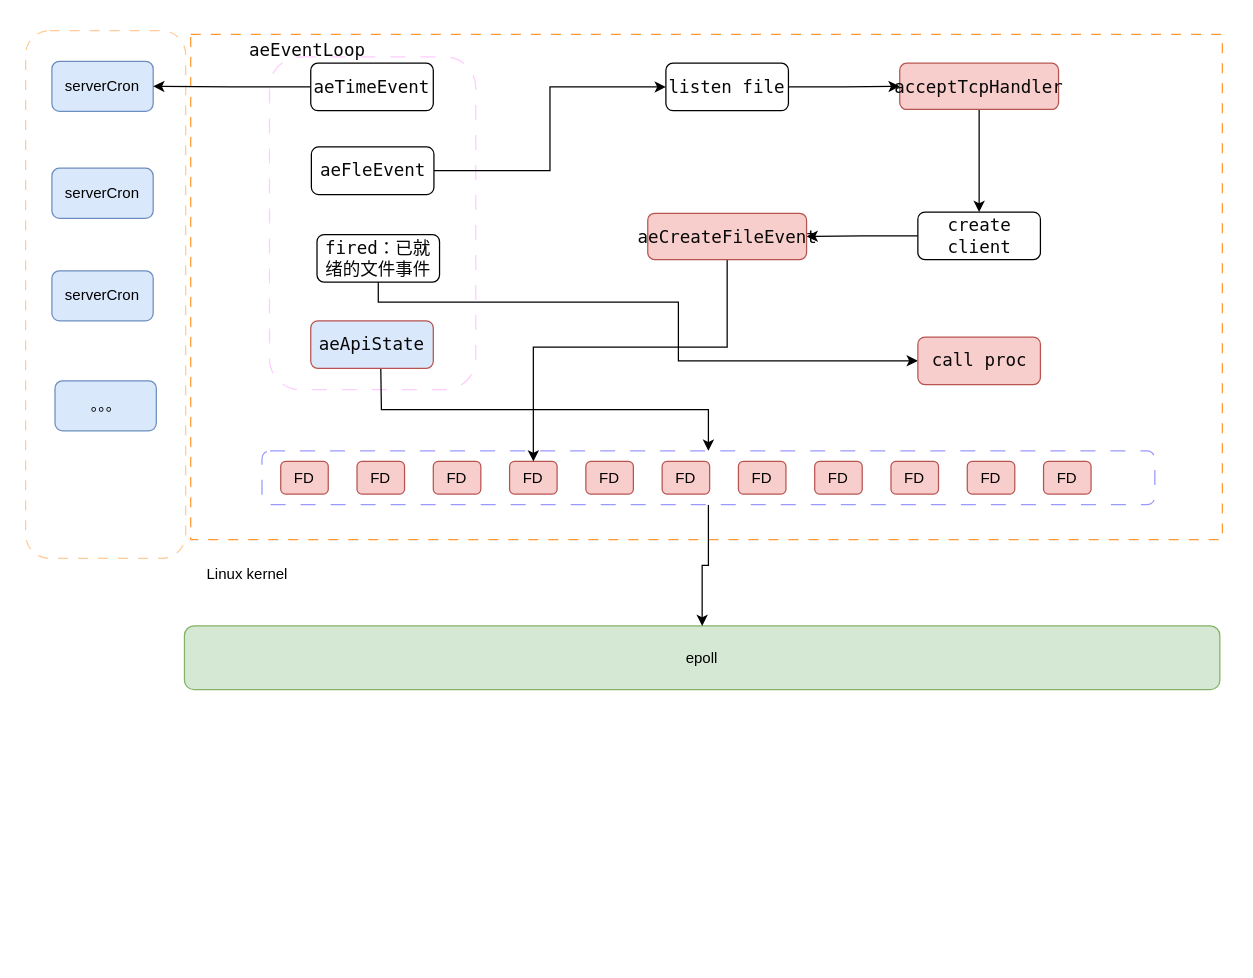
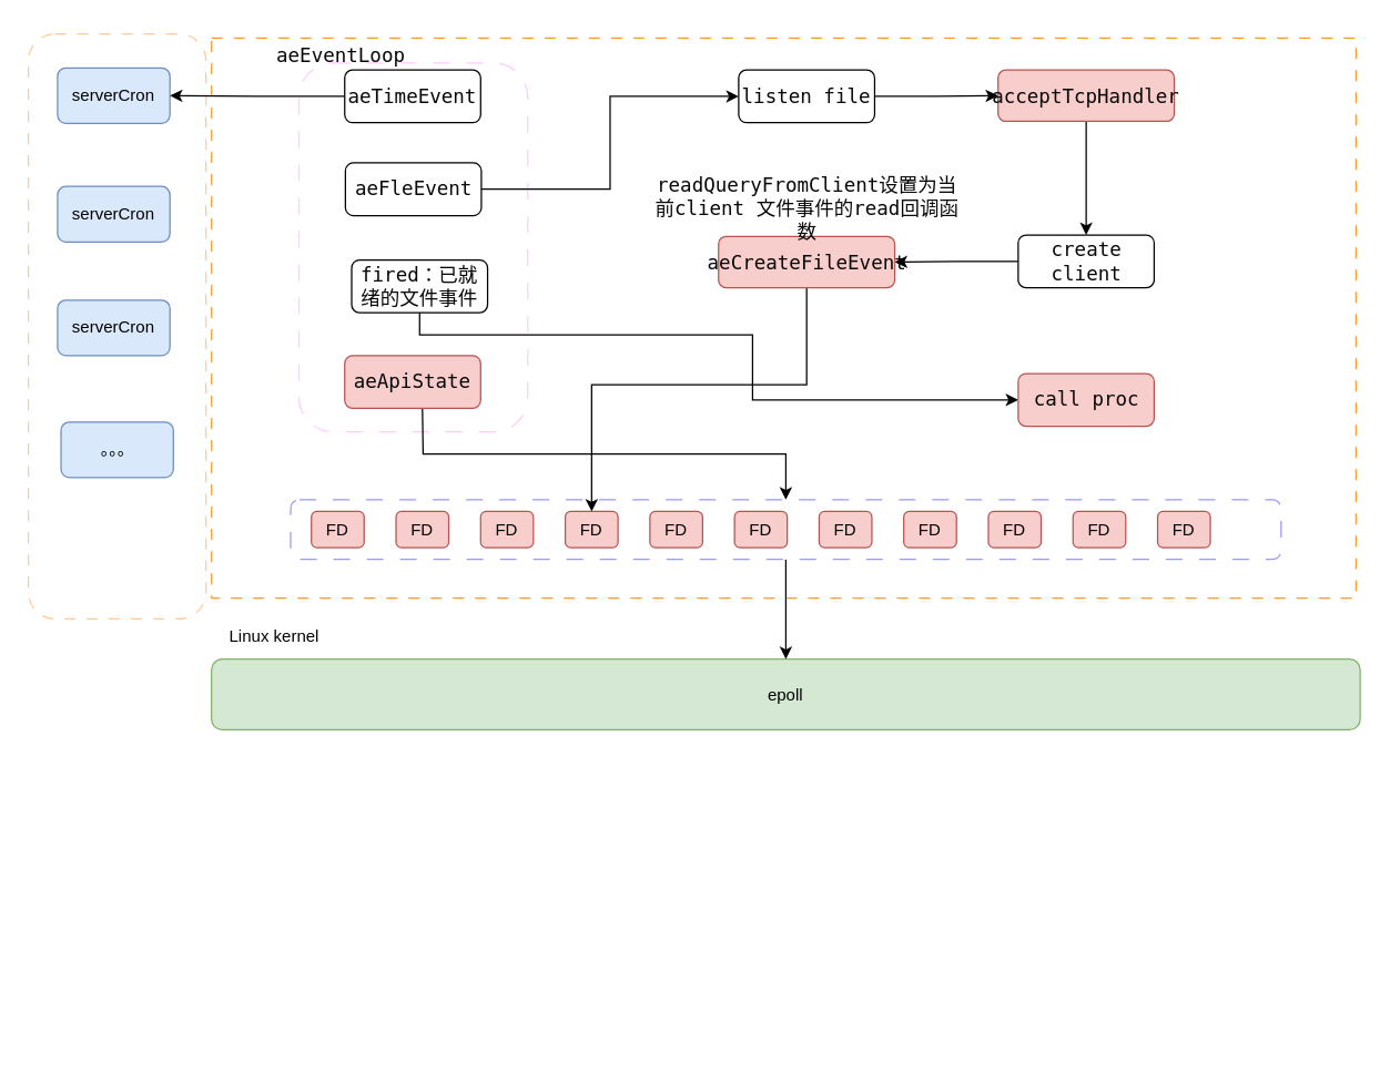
+ <mxCell id="41" value="&lt;div style=&quot;color: rgb(8, 8, 8); font-family: &amp;quot;JetBrains Mono&amp;quot;, monospace; font-size: 10.5pt;&quot;&gt;readQueryFromClient设置为当前client 文件事件的read回调函数&lt;/div&gt;" style="text;html=1;strokeColor=none;fillColor=none;align=center;verticalAlign=middle;whiteSpace=wrap;rounded=0;" vertex="1" parent="1"><mxGeometry x="467.5" y="138" width="227" height="23" as="geometry" /></mxCell>
- <mxCell id="31" value="&lt;div style=&quot;color: rgb(8, 8, 8); font-family: &amp;quot;JetBrains Mono&amp;quot;, monospace; font-size: 10.5pt;&quot;&gt;aeApiState&lt;br&gt;&lt;/div&gt;" style="rounded=1;whiteSpace=wrap;html=1;fillColor=#dae8fc;strokeColor=#b85450;" vertex="1" parent="1"><mxGeometry x="248" y="256" width="98" height="38" as="geometry" /></mxCell>
+ <mxCell id="31" value="&lt;div style=&quot;color: rgb(8, 8, 8); font-family: &amp;quot;JetBrains Mono&amp;quot;, monospace; font-size: 10.5pt;&quot;&gt;aeApiState&lt;br&gt;&lt;/div&gt;" style="rounded=1;whiteSpace=wrap;html=1;fillColor=#f8cecc;strokeColor=#b85450;" vertex="1" parent="1"><mxGeometry x="248" y="256" width="98" height="38" as="geometry" /></mxCell>
- <mxCell id="8" value="epoll" style="rounded=1;whiteSpace=wrap;html=1;fillColor=#d5e8d4;strokeColor=#82b366;" parent="1" vertex="1"><mxGeometry x="147" y="500" width="828" height="51" as="geometry" /></mxCell>
+ <mxCell id="8" value="epoll" style="rounded=1;whiteSpace=wrap;html=1;fillColor=#d5e8d4;strokeColor=#82b366;" parent="1" vertex="1"><mxGeometry x="152" y="475" width="828" height="51" as="geometry" /></mxCell>
